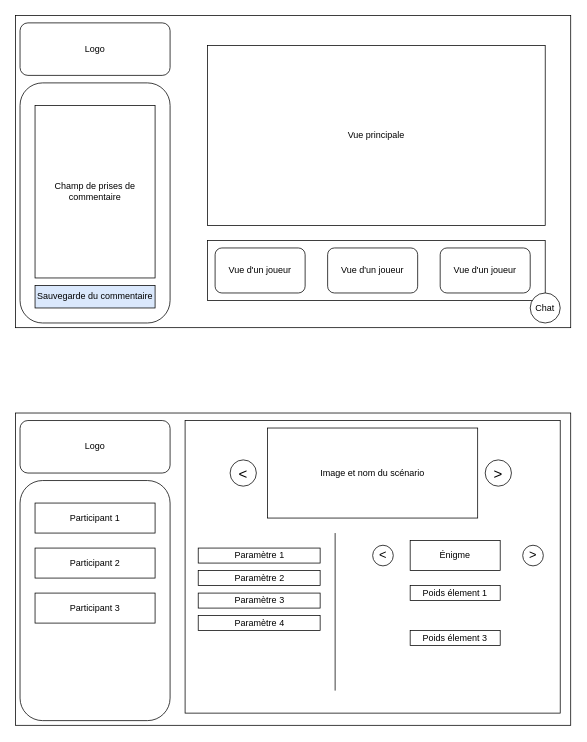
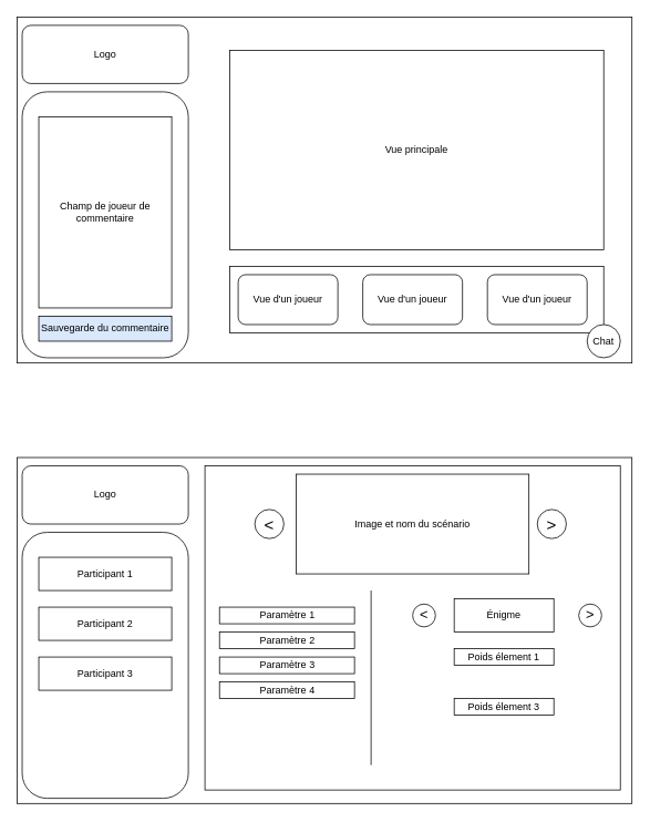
- <mxCell id="6" value="Champ de prises de commentaire" style="rounded=0;whiteSpace=wrap;html=1;" vertex="1" parent="1"><mxGeometry x="46" y="140" width="160" height="230" as="geometry" /></mxCell>
+ <mxCell id="6" value="Champ de joueur de commentaire" style="rounded=0;whiteSpace=wrap;html=1;" vertex="1" parent="1"><mxGeometry x="46" y="140" width="160" height="230" as="geometry" /></mxCell>
